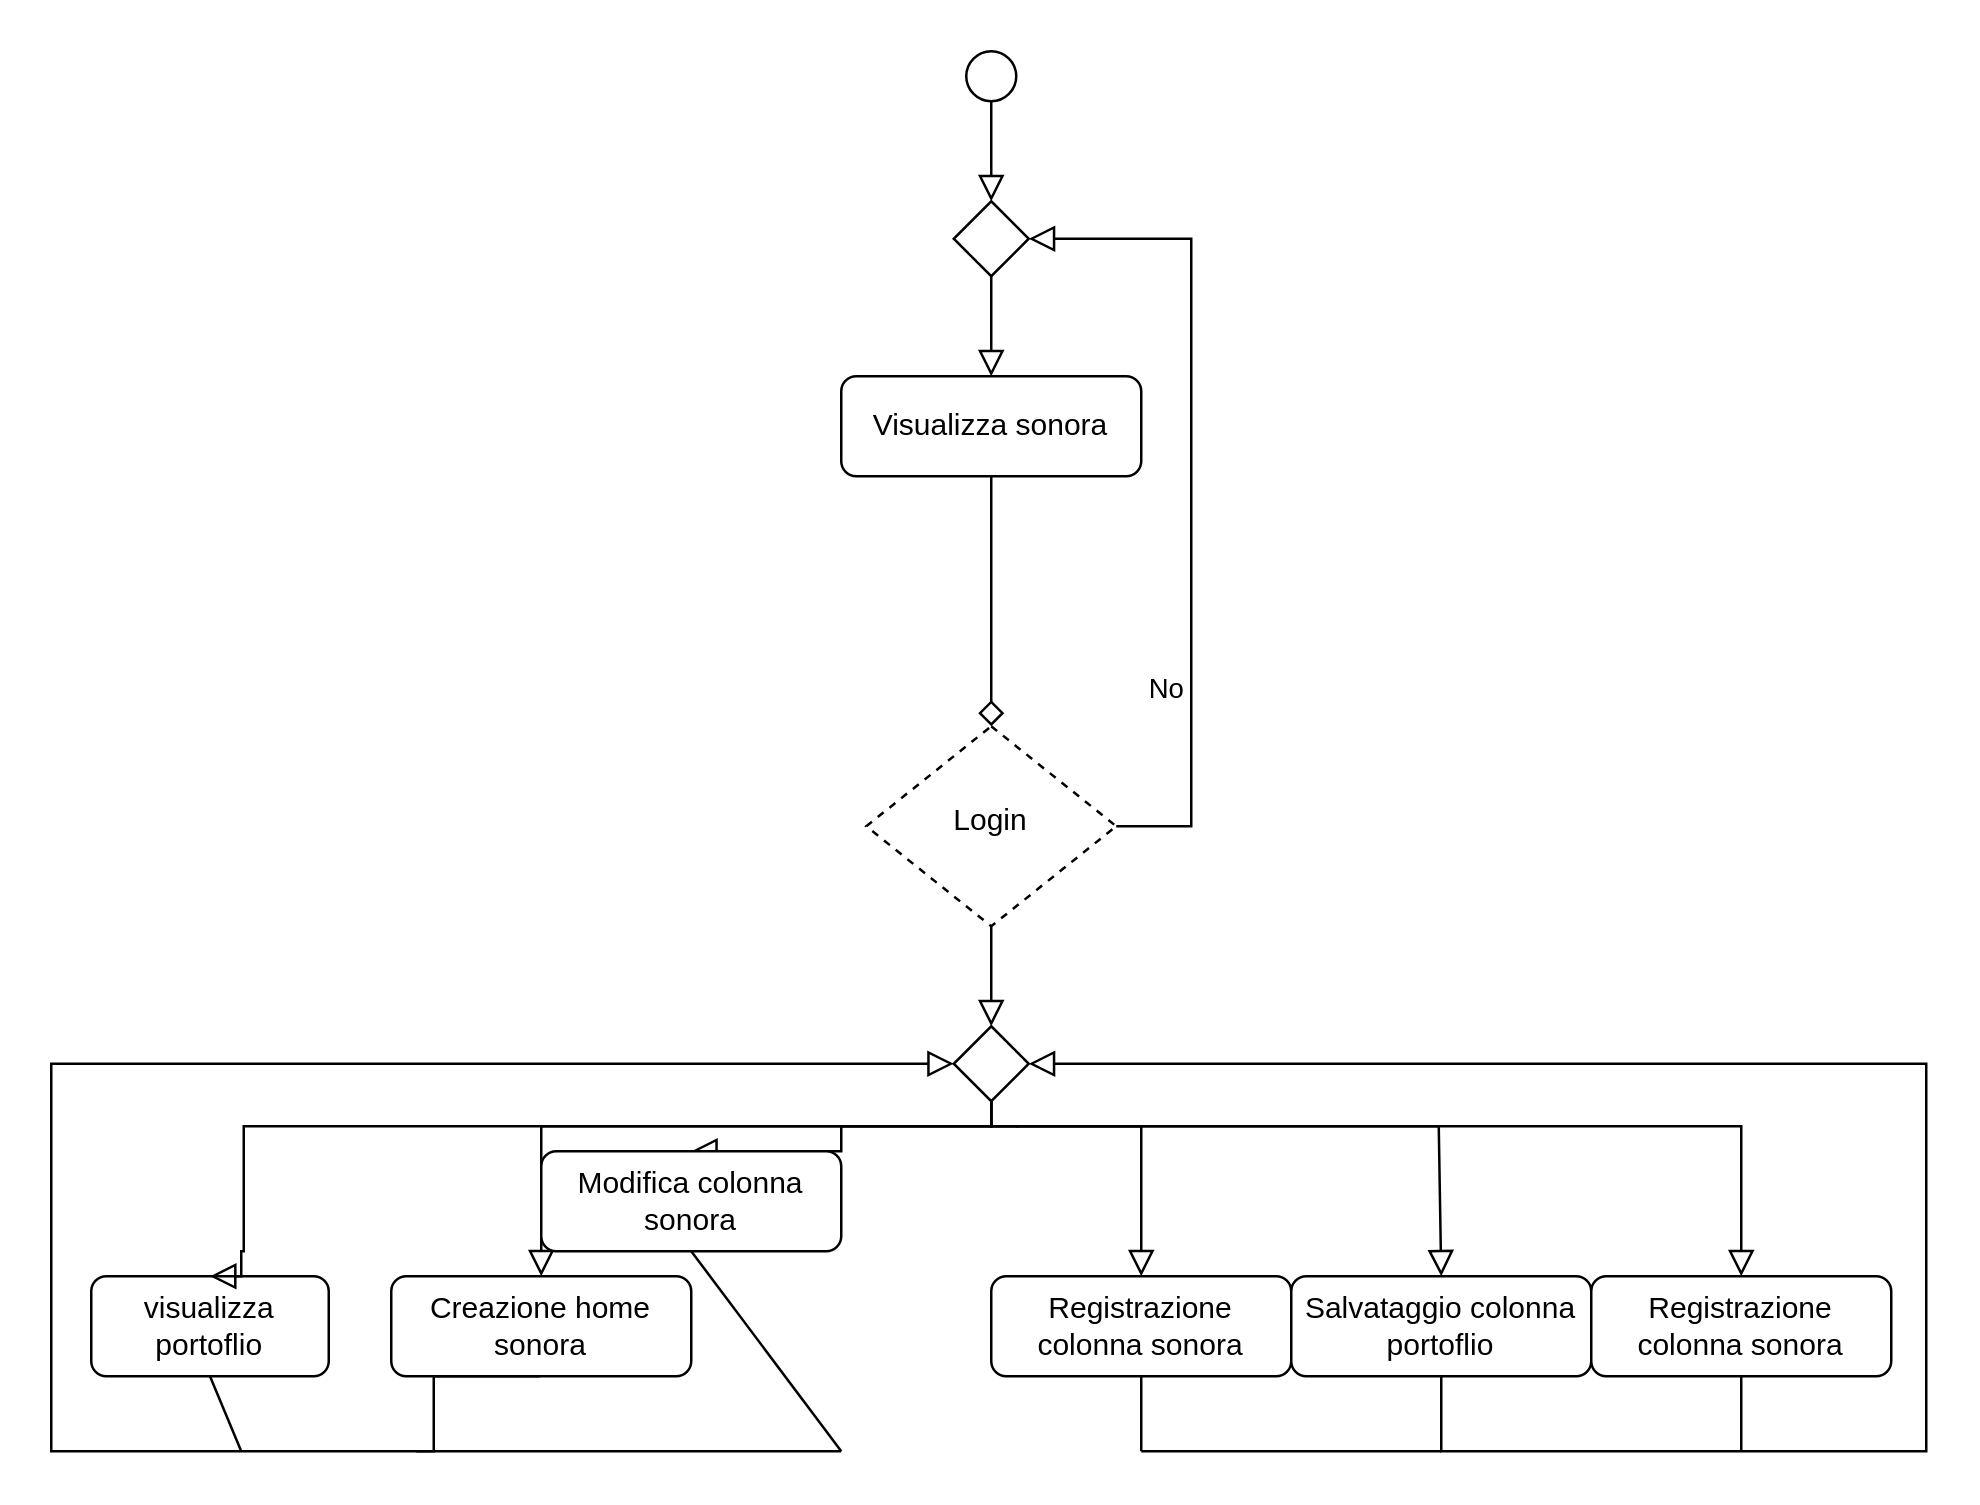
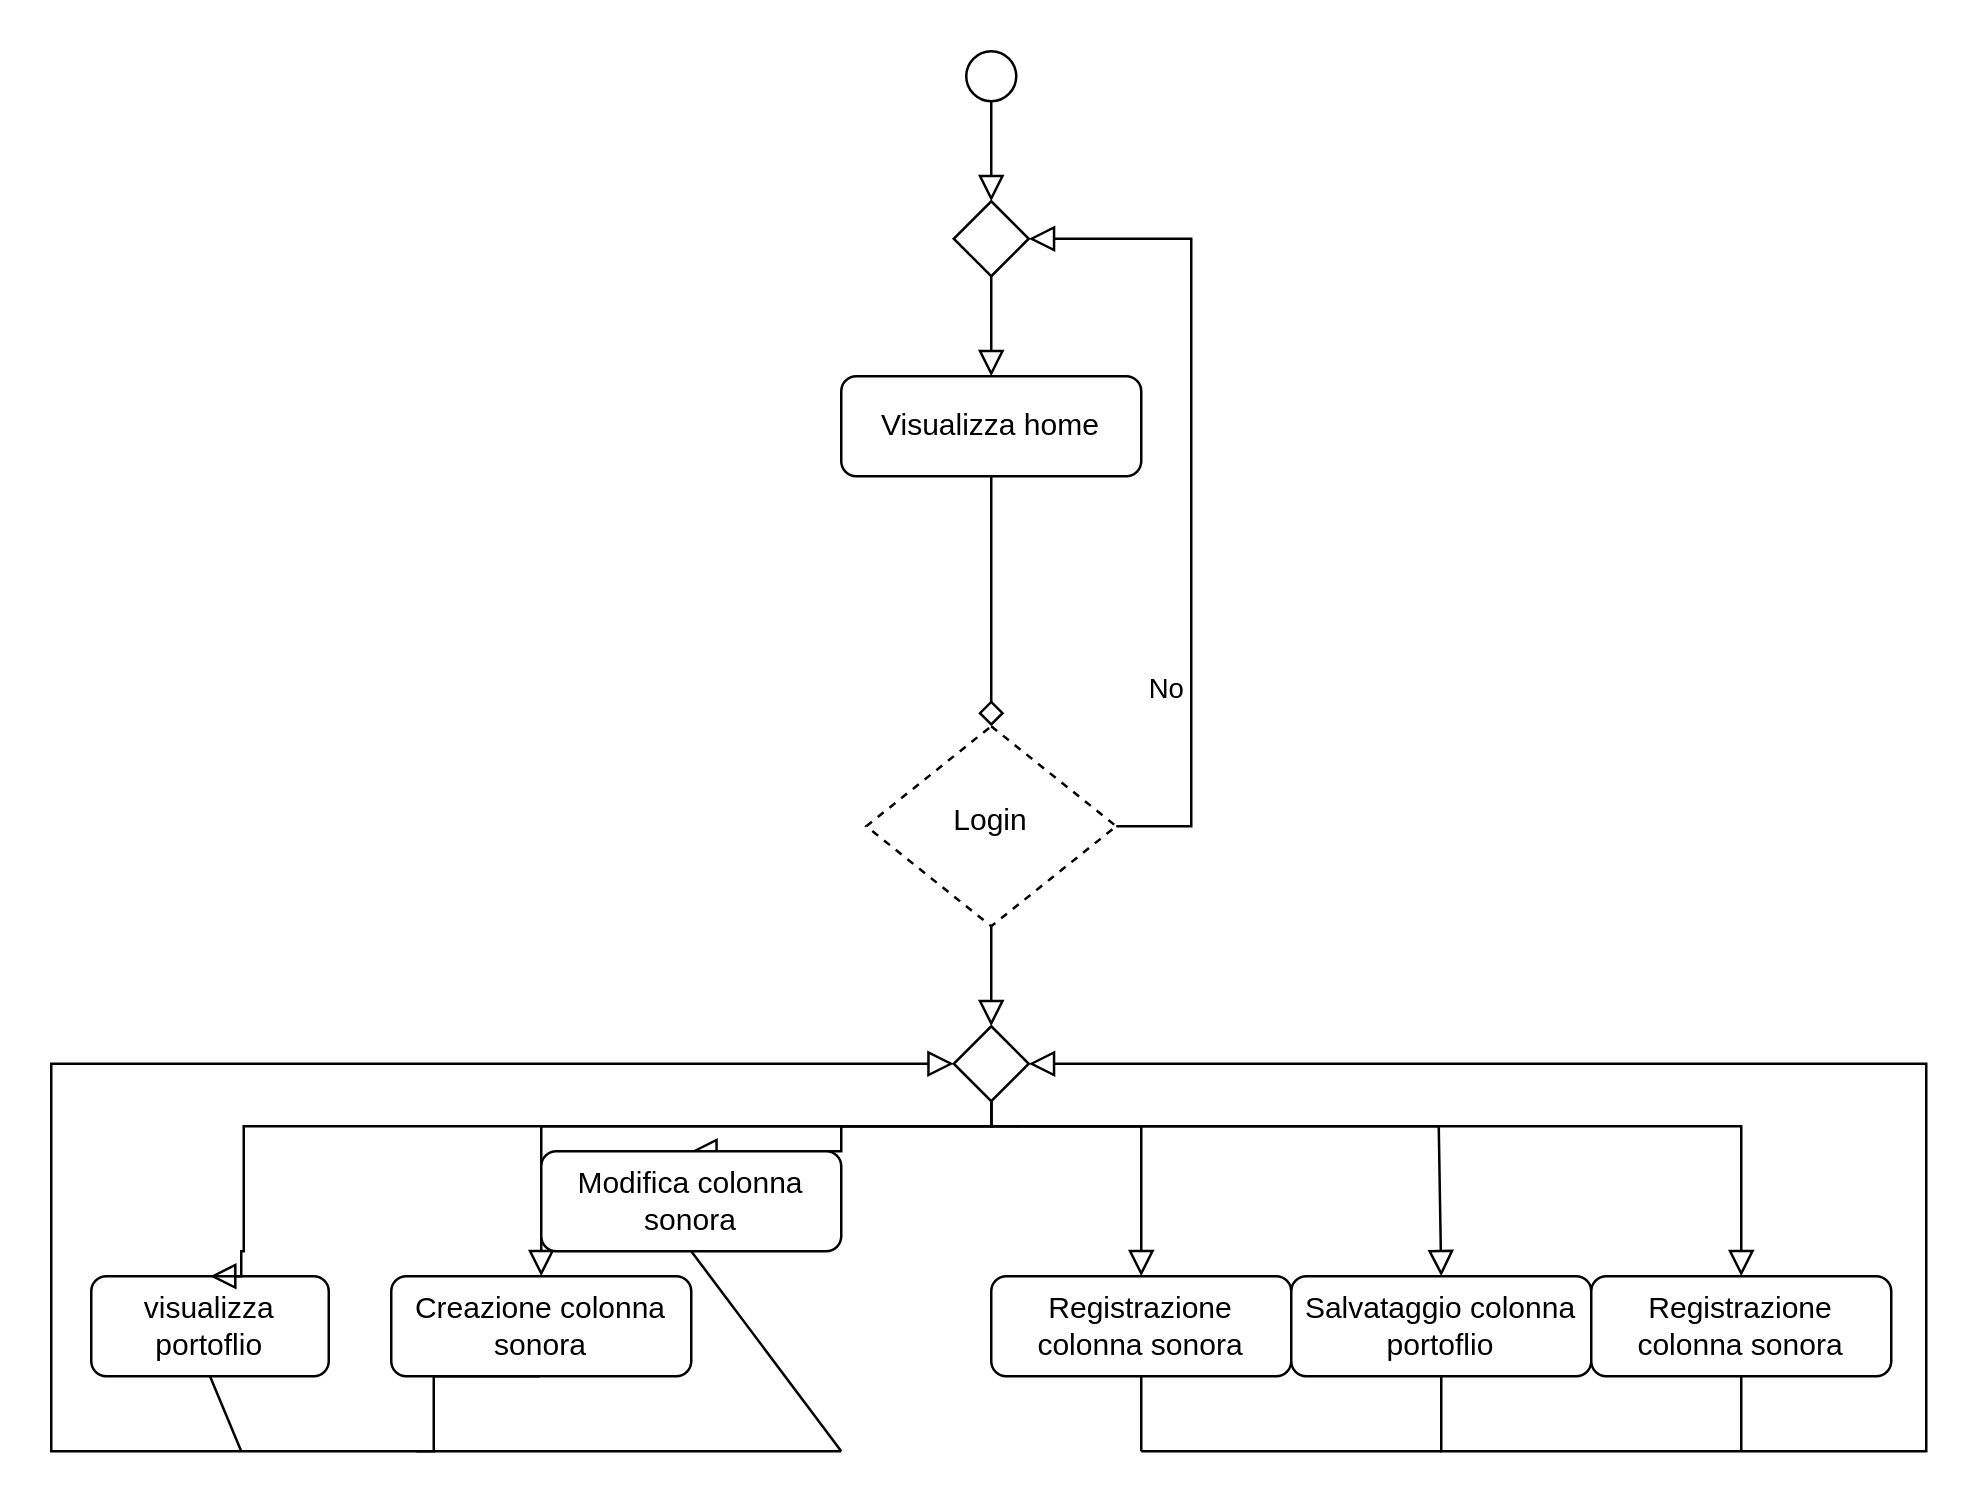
- <mxCell id="3" value="Visualizza sonora" style="rounded=1;whiteSpace=wrap;html=1;fontSize=12;glass=0;strokeWidth=1;shadow=0;" parent="1" vertex="1"><mxGeometry x="336" y="150" width="120" height="40" as="geometry" /></mxCell>
+ <mxCell id="3" value="Visualizza home" style="rounded=1;whiteSpace=wrap;html=1;fontSize=12;glass=0;strokeWidth=1;shadow=0;" parent="1" vertex="1"><mxGeometry x="336" y="150" width="120" height="40" as="geometry" /></mxCell>
- <mxCell id="22" value="Creazione home sonora" style="rounded=1;whiteSpace=wrap;html=1;fontSize=12;glass=0;strokeWidth=1;shadow=0;" parent="1" vertex="1"><mxGeometry x="156" y="510" width="120" height="40" as="geometry" /></mxCell>
+ <mxCell id="22" value="Creazione colonna sonora" style="rounded=1;whiteSpace=wrap;html=1;fontSize=12;glass=0;strokeWidth=1;shadow=0;" parent="1" vertex="1"><mxGeometry x="156" y="510" width="120" height="40" as="geometry" /></mxCell>
